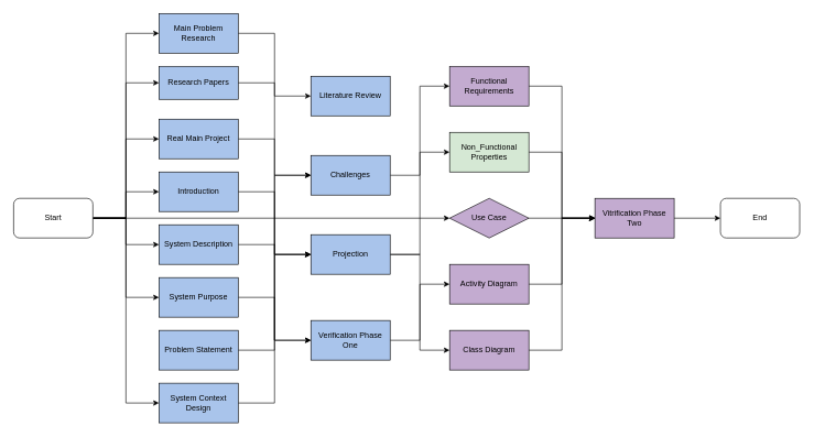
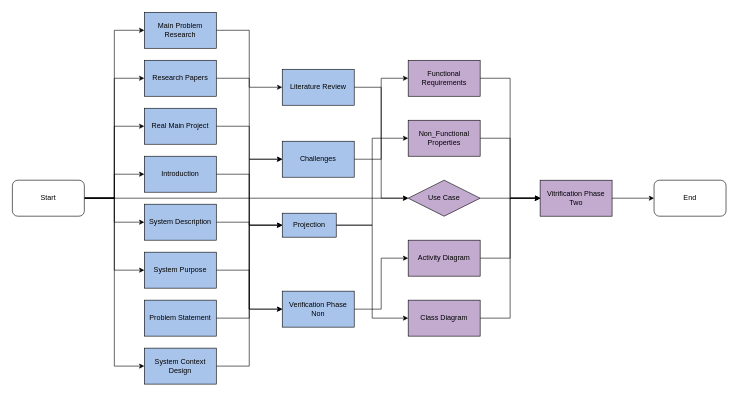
- <mxCell id="14" value="Research Papers" style="rounded=0;whiteSpace=wrap;html=1;fillColor=#A9C4EB;" parent="1" vertex="1"><mxGeometry x="240" y="100" width="120" height="50" as="geometry" /></mxCell>
+ <mxCell id="14" value="Research Papers" style="rounded=0;whiteSpace=wrap;html=1;fillColor=#A9C4EB;" parent="1" vertex="1"><mxGeometry x="240" y="100" width="120" height="60" as="geometry" /></mxCell>
+ <mxCell id="27" style="edgeStyle=orthogonalEdgeStyle;rounded=0;orthogonalLoop=1;jettySize=auto;html=1;exitX=1;exitY=0.5;exitDx=0;exitDy=0;entryX=0;entryY=0.5;entryDx=0;entryDy=0;" edge="1" parent="1" source="28" target="41"><mxGeometry relative="1" as="geometry" /></mxCell>
- <mxCell id="43" value="Non_Functional Properties" style="rounded=0;whiteSpace=wrap;html=1;fillColor=#d5e8d4;" vertex="1" parent="1"><mxGeometry x="680" y="200" width="120" height="60" as="geometry" /></mxCell>
+ <mxCell id="43" value="Non_Functional Properties" style="rounded=0;whiteSpace=wrap;html=1;fillColor=#C3ABD0;" vertex="1" parent="1"><mxGeometry x="680" y="200" width="120" height="60" as="geometry" /></mxCell>
- <mxCell id="33" value="Projection" style="rounded=0;whiteSpace=wrap;html=1;fillColor=#A9C4EB;" parent="1" vertex="1"><mxGeometry x="470" y="355" width="120" height="60" as="geometry" /></mxCell>
+ <mxCell id="33" value="Projection" style="rounded=0;whiteSpace=wrap;html=1;fillColor=#A9C4EB;" parent="1" vertex="1"><mxGeometry x="470" y="355" width="90" height="40" as="geometry" /></mxCell>
- <mxCell id="35" value="Verification Phase One" style="rounded=0;whiteSpace=wrap;html=1;fillColor=#A9C4EB;" parent="1" vertex="1"><mxGeometry x="470" y="485" width="120" height="60" as="geometry" /></mxCell>
+ <mxCell id="35" value="Verification Phase Non" style="rounded=0;whiteSpace=wrap;html=1;fillColor=#A9C4EB;" parent="1" vertex="1"><mxGeometry x="470" y="485" width="120" height="60" as="geometry" /></mxCell>
